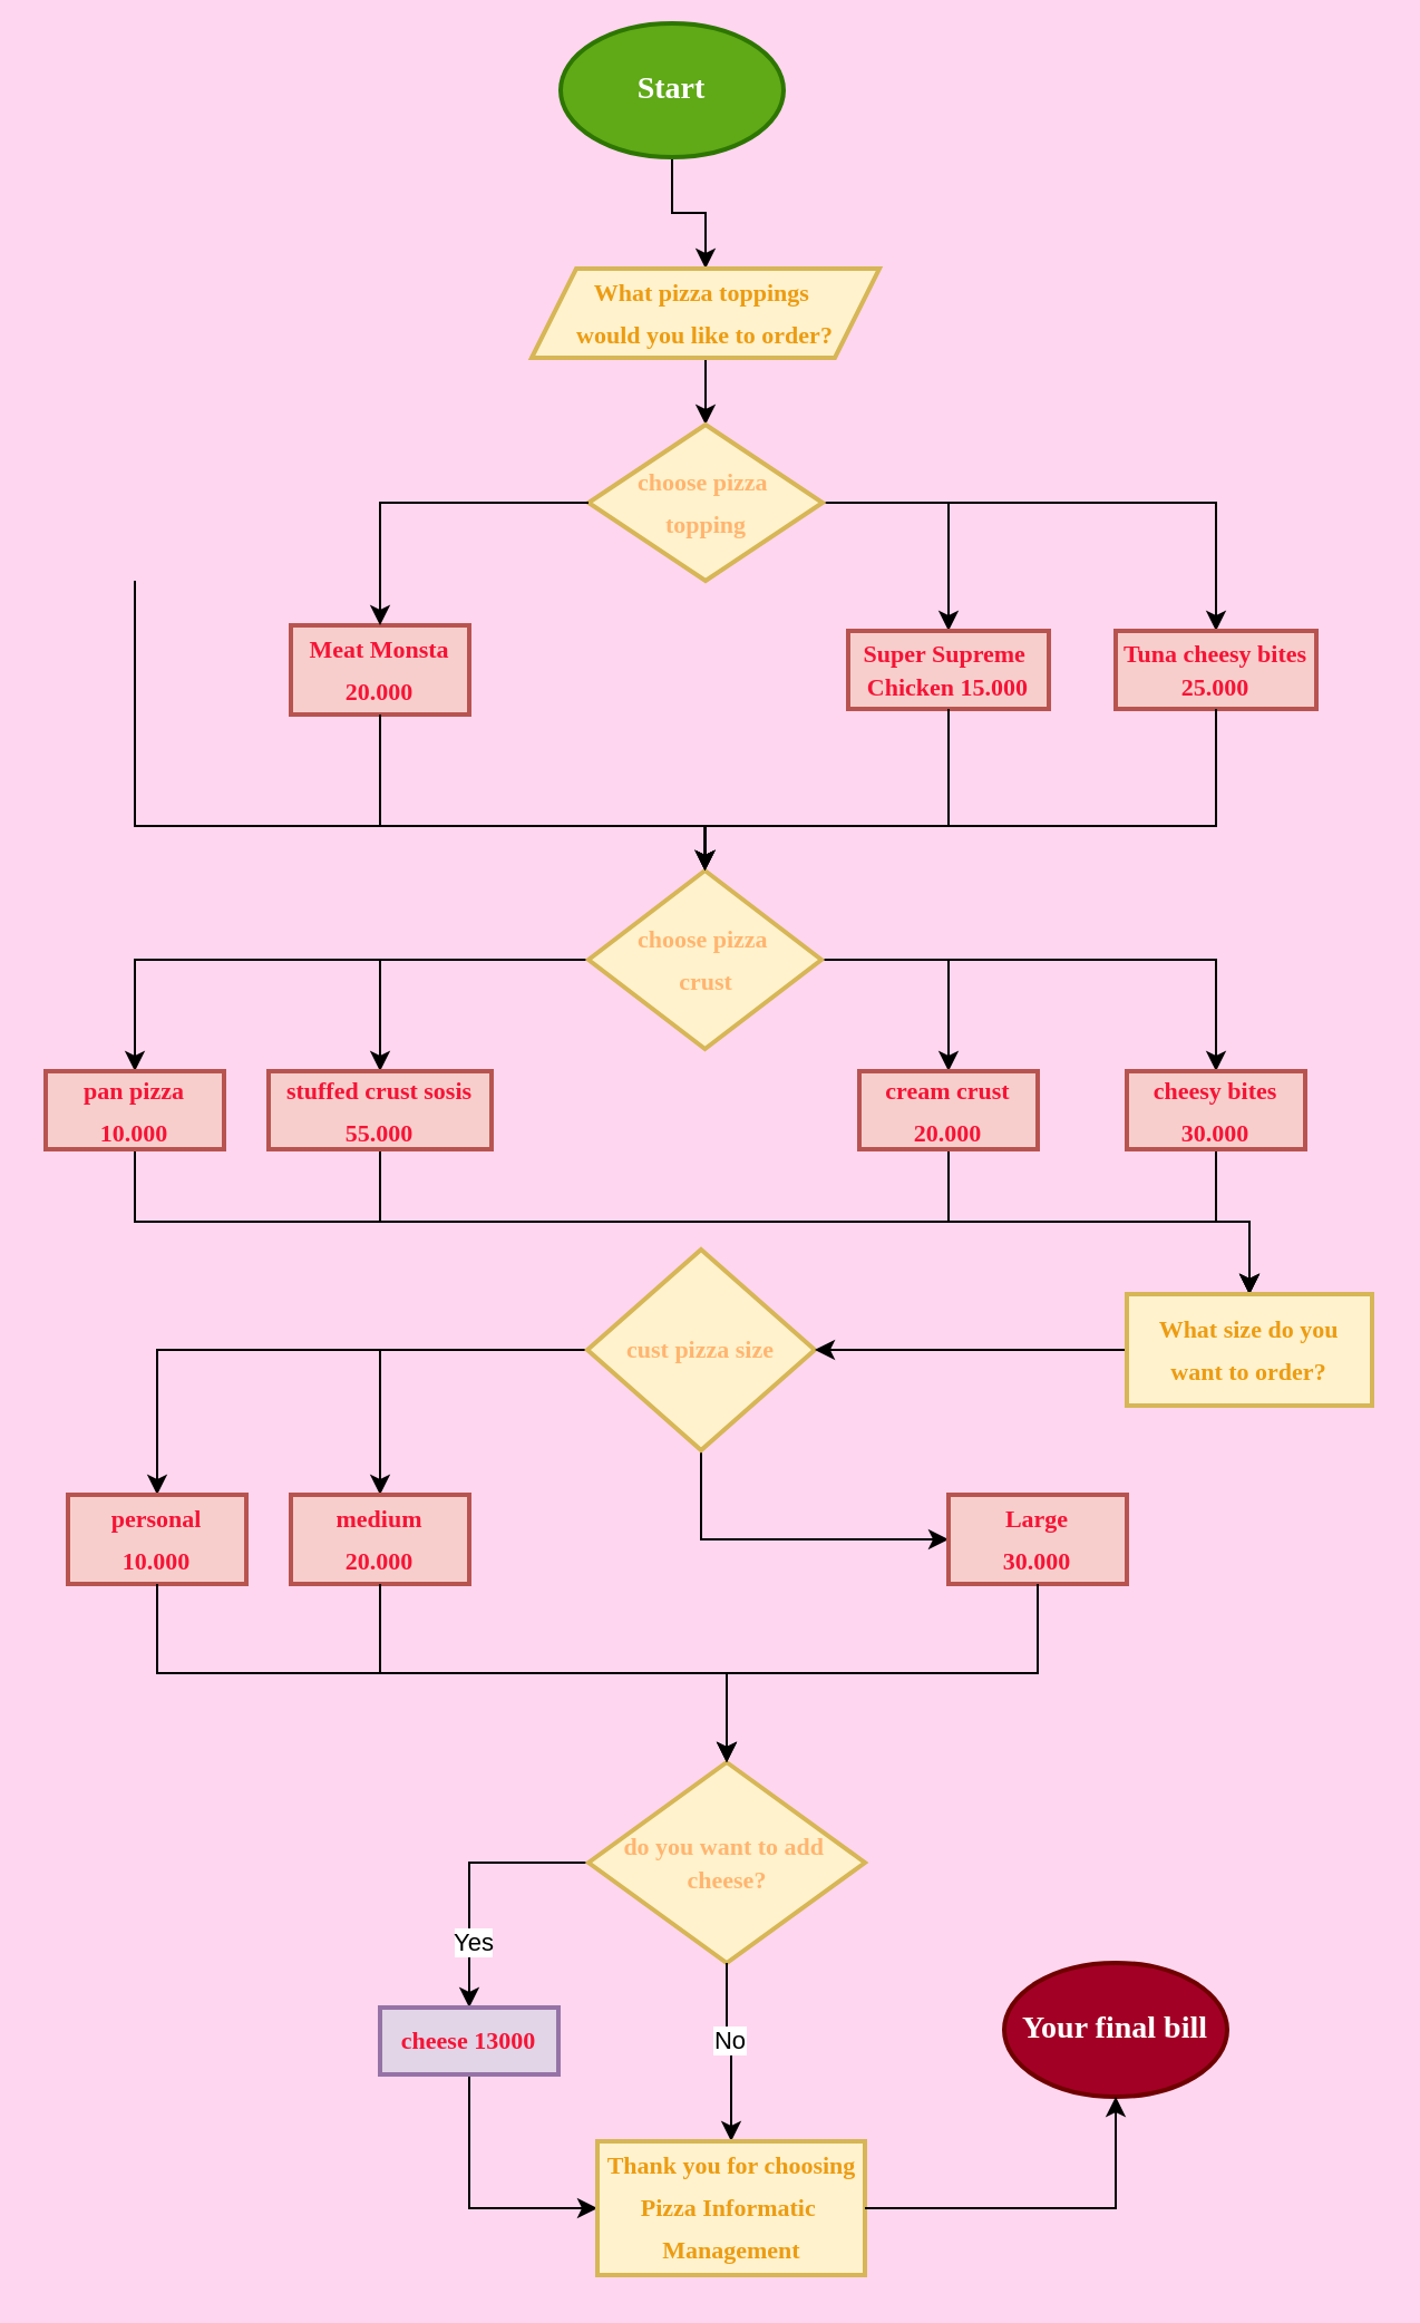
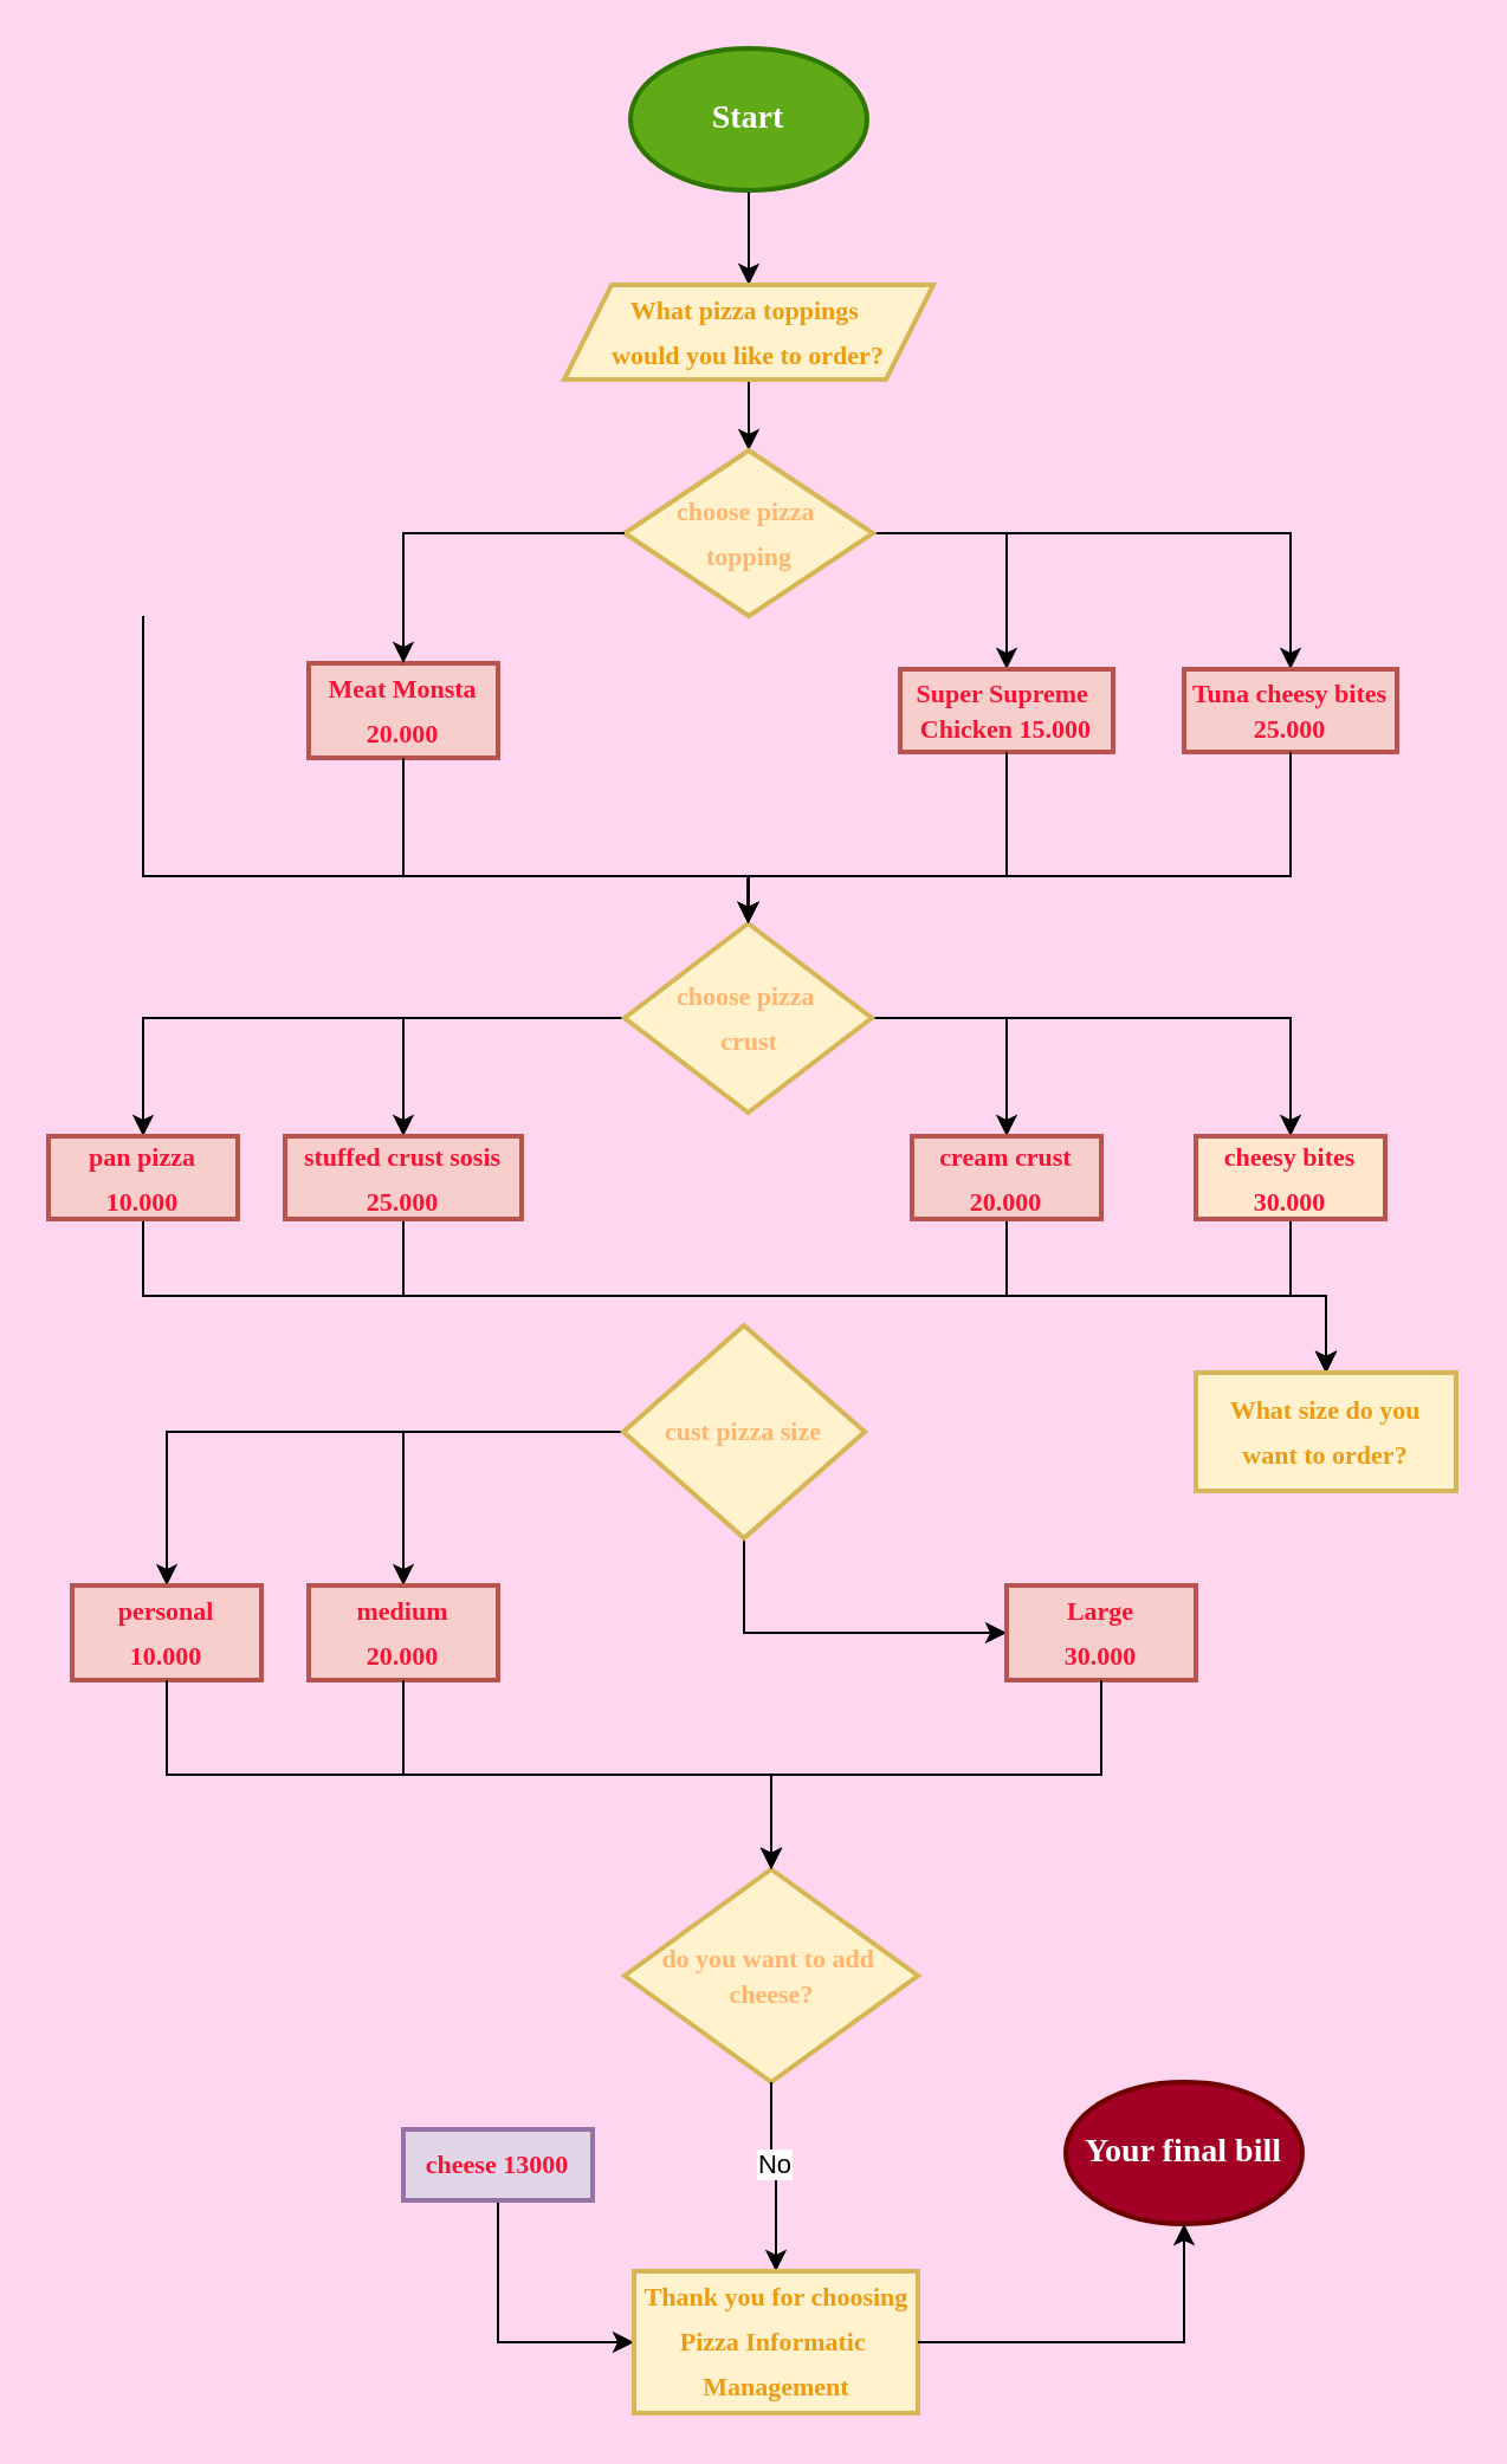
- <mxCell id="3" value="&lt;font style=&quot;font-size: 14px;&quot; face=&quot;Times New Roman&quot;&gt;&lt;b&gt;Start&lt;/b&gt;&lt;/font&gt;" style="strokeWidth=2;html=1;shape=mxgraph.flowchart.start_1;whiteSpace=wrap;fillColor=#60a917;strokeColor=#2D7600;fontColor=#ffffff;" parent="1" vertex="1"><mxGeometry x="251" y="10" width="100" height="60" as="geometry" /></mxCell>
+ <mxCell id="3" value="&lt;font style=&quot;font-size: 14px;&quot; face=&quot;Times New Roman&quot;&gt;&lt;b&gt;Start&lt;/b&gt;&lt;/font&gt;" style="strokeWidth=2;html=1;shape=mxgraph.flowchart.start_1;whiteSpace=wrap;fillColor=#60a917;strokeColor=#2D7600;fontColor=#ffffff;" parent="1" vertex="1"><mxGeometry x="266" y="20" width="100" height="60" as="geometry" /></mxCell>
- <mxCell id="26" value="&lt;div style=&quot;line-height: 19px; white-space: pre; font-size: 11px;&quot;&gt;&lt;font face=&quot;Times New Roman&quot; color=&quot;#f51436&quot;&gt;&lt;b&gt;cheesy bites&lt;/b&gt;&lt;/font&gt;&lt;/div&gt;&lt;div style=&quot;line-height: 19px; white-space: pre; font-size: 11px;&quot;&gt;&lt;font face=&quot;Times New Roman&quot; color=&quot;#f51436&quot;&gt;&lt;b&gt;30.000&lt;/b&gt;&lt;/font&gt;&lt;/div&gt;" style="whiteSpace=wrap;html=1;strokeWidth=2;fillColor=#f8cecc;strokeColor=#b85450;" parent="1" vertex="1"><mxGeometry x="505" y="480" width="80" height="35" as="geometry" /></mxCell>
+ <mxCell id="26" value="&lt;div style=&quot;line-height: 19px; white-space: pre; font-size: 11px;&quot;&gt;&lt;font face=&quot;Times New Roman&quot; color=&quot;#f51436&quot;&gt;&lt;b&gt;cheesy bites&lt;/b&gt;&lt;/font&gt;&lt;/div&gt;&lt;div style=&quot;line-height: 19px; white-space: pre; font-size: 11px;&quot;&gt;&lt;font face=&quot;Times New Roman&quot; color=&quot;#f51436&quot;&gt;&lt;b&gt;30.000&lt;/b&gt;&lt;/font&gt;&lt;/div&gt;" style="whiteSpace=wrap;html=1;strokeWidth=2;fillColor=#ffe6cc;strokeColor=#b85450;" parent="1" vertex="1"><mxGeometry x="505" y="480" width="80" height="35" as="geometry" /></mxCell>
- <mxCell id="22" value="&lt;div style=&quot;line-height: 19px; white-space: pre; font-size: 11px;&quot;&gt;&lt;font color=&quot;#f51436&quot; face=&quot;Times New Roman&quot;&gt;&lt;b style=&quot;&quot;&gt;stuffed crust sosis&lt;/b&gt;&lt;/font&gt;&lt;/div&gt;&lt;div style=&quot;line-height: 19px; white-space: pre; font-size: 11px;&quot;&gt;&lt;font color=&quot;#f51436&quot; face=&quot;Times New Roman&quot;&gt;&lt;b style=&quot;&quot;&gt;55.000&lt;/b&gt;&lt;/font&gt;&lt;/div&gt;" style="whiteSpace=wrap;html=1;strokeWidth=2;fillColor=#f8cecc;strokeColor=#b85450;" parent="1" vertex="1"><mxGeometry x="120" y="480" width="100" height="35" as="geometry" /></mxCell>
+ <mxCell id="22" value="&lt;div style=&quot;line-height: 19px; white-space: pre; font-size: 11px;&quot;&gt;&lt;font color=&quot;#f51436&quot; face=&quot;Times New Roman&quot;&gt;&lt;b style=&quot;&quot;&gt;stuffed crust sosis&lt;/b&gt;&lt;/font&gt;&lt;/div&gt;&lt;div style=&quot;line-height: 19px; white-space: pre; font-size: 11px;&quot;&gt;&lt;font color=&quot;#f51436&quot; face=&quot;Times New Roman&quot;&gt;&lt;b style=&quot;&quot;&gt;25.000&lt;/b&gt;&lt;/font&gt;&lt;/div&gt;" style="whiteSpace=wrap;html=1;strokeWidth=2;fillColor=#f8cecc;strokeColor=#b85450;" parent="1" vertex="1"><mxGeometry x="120" y="480" width="100" height="35" as="geometry" /></mxCell>
- <mxCell id="47" style="edgeStyle=orthogonalEdgeStyle;rounded=0;orthogonalLoop=1;jettySize=auto;html=1;exitX=0;exitY=0.5;exitDx=0;exitDy=0;" parent="1" source="48" target="30" edge="1"><mxGeometry relative="1" as="geometry" /></mxCell>
- <mxCell id="34" style="edgeStyle=orthogonalEdgeStyle;rounded=0;orthogonalLoop=1;jettySize=auto;html=1;entryX=0.5;entryY=0;entryDx=0;entryDy=0;" parent="1" source="36" target="41" edge="1"><mxGeometry relative="1" as="geometry" /></mxCell>
- <mxCell id="35" value="Yes" style="edgeLabel;html=1;align=center;verticalAlign=middle;resizable=0;points=[];" parent="34" vertex="1" connectable="0"><mxGeometry x="0.505" y="1" relative="1" as="geometry"><mxPoint as="offset" /></mxGeometry></mxCell>
